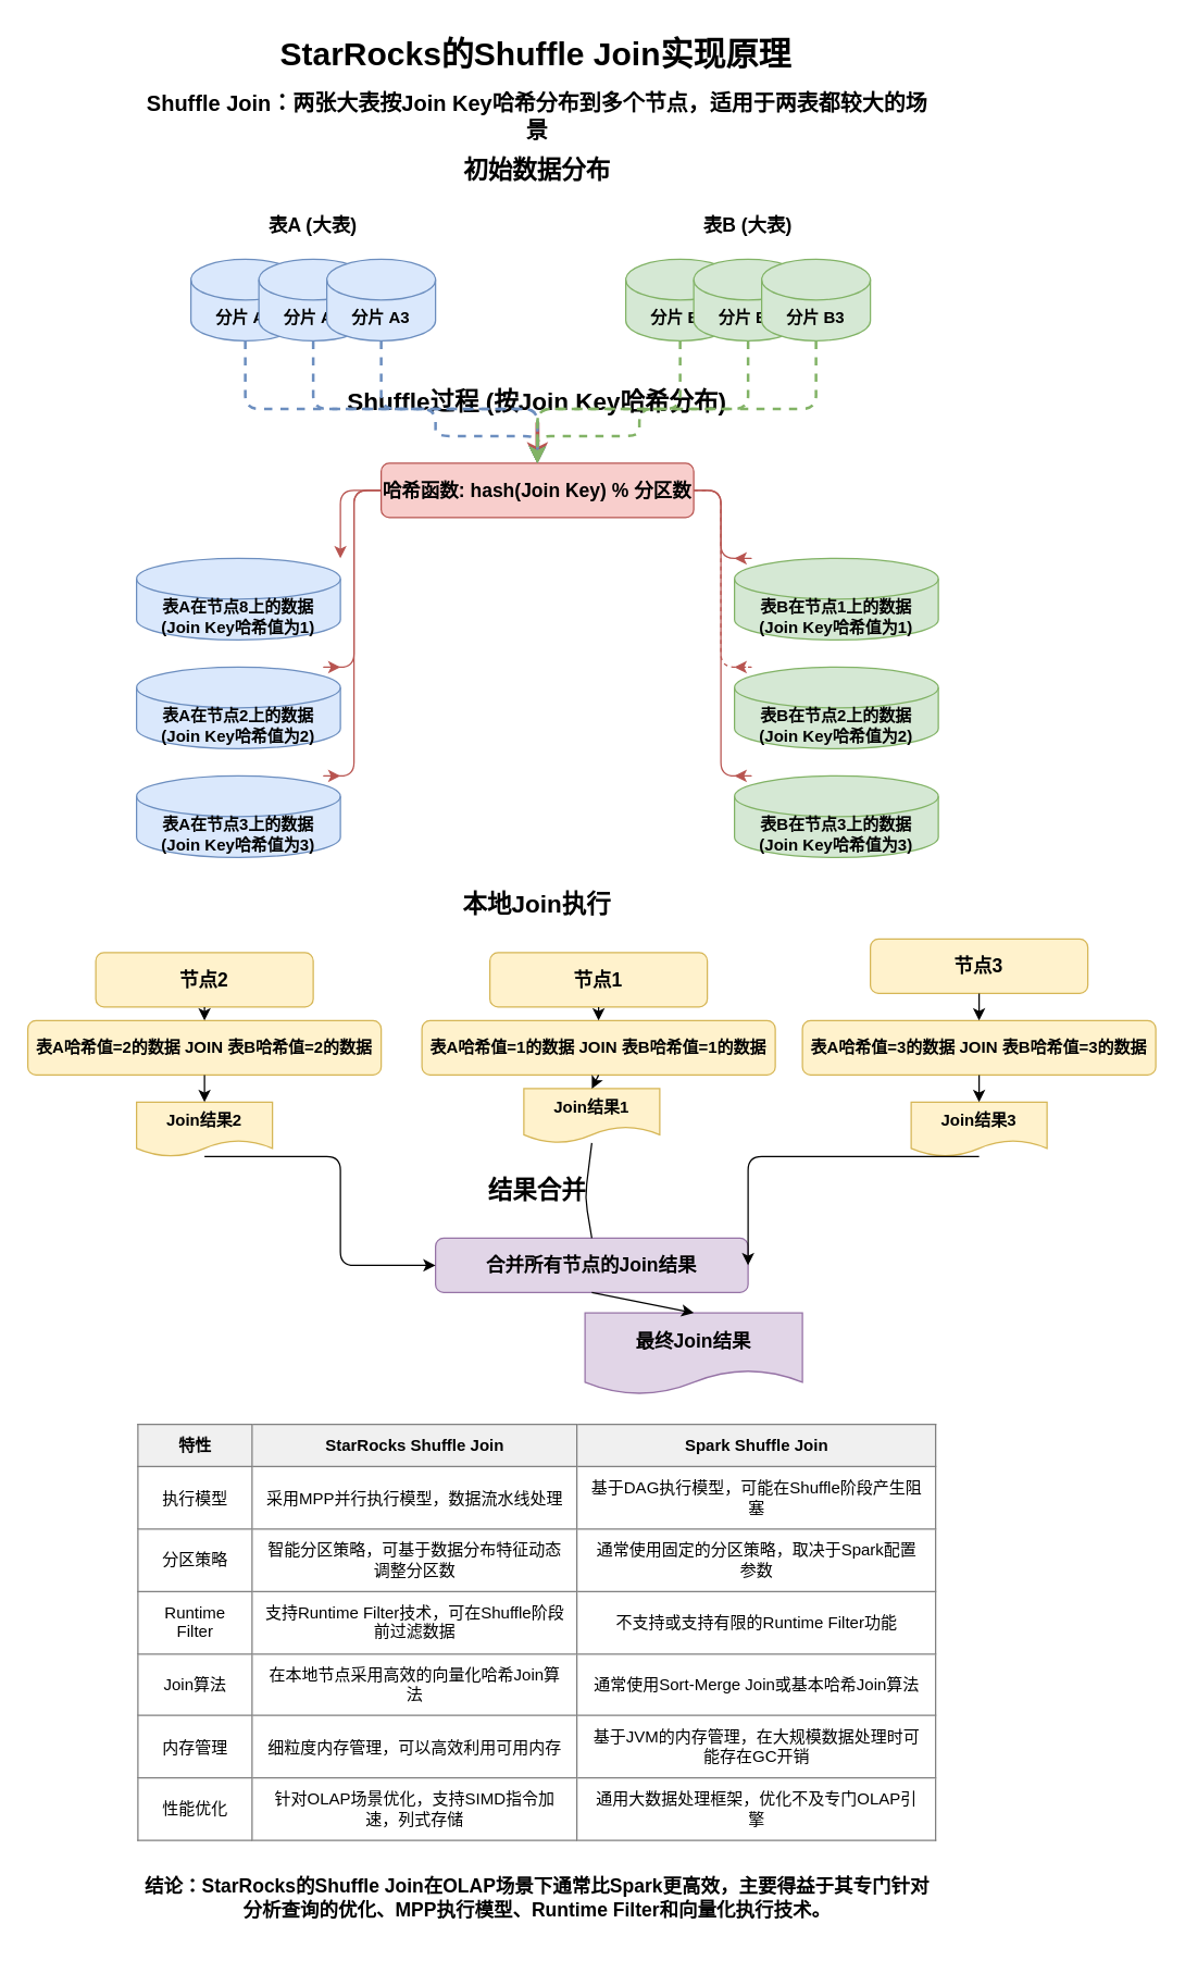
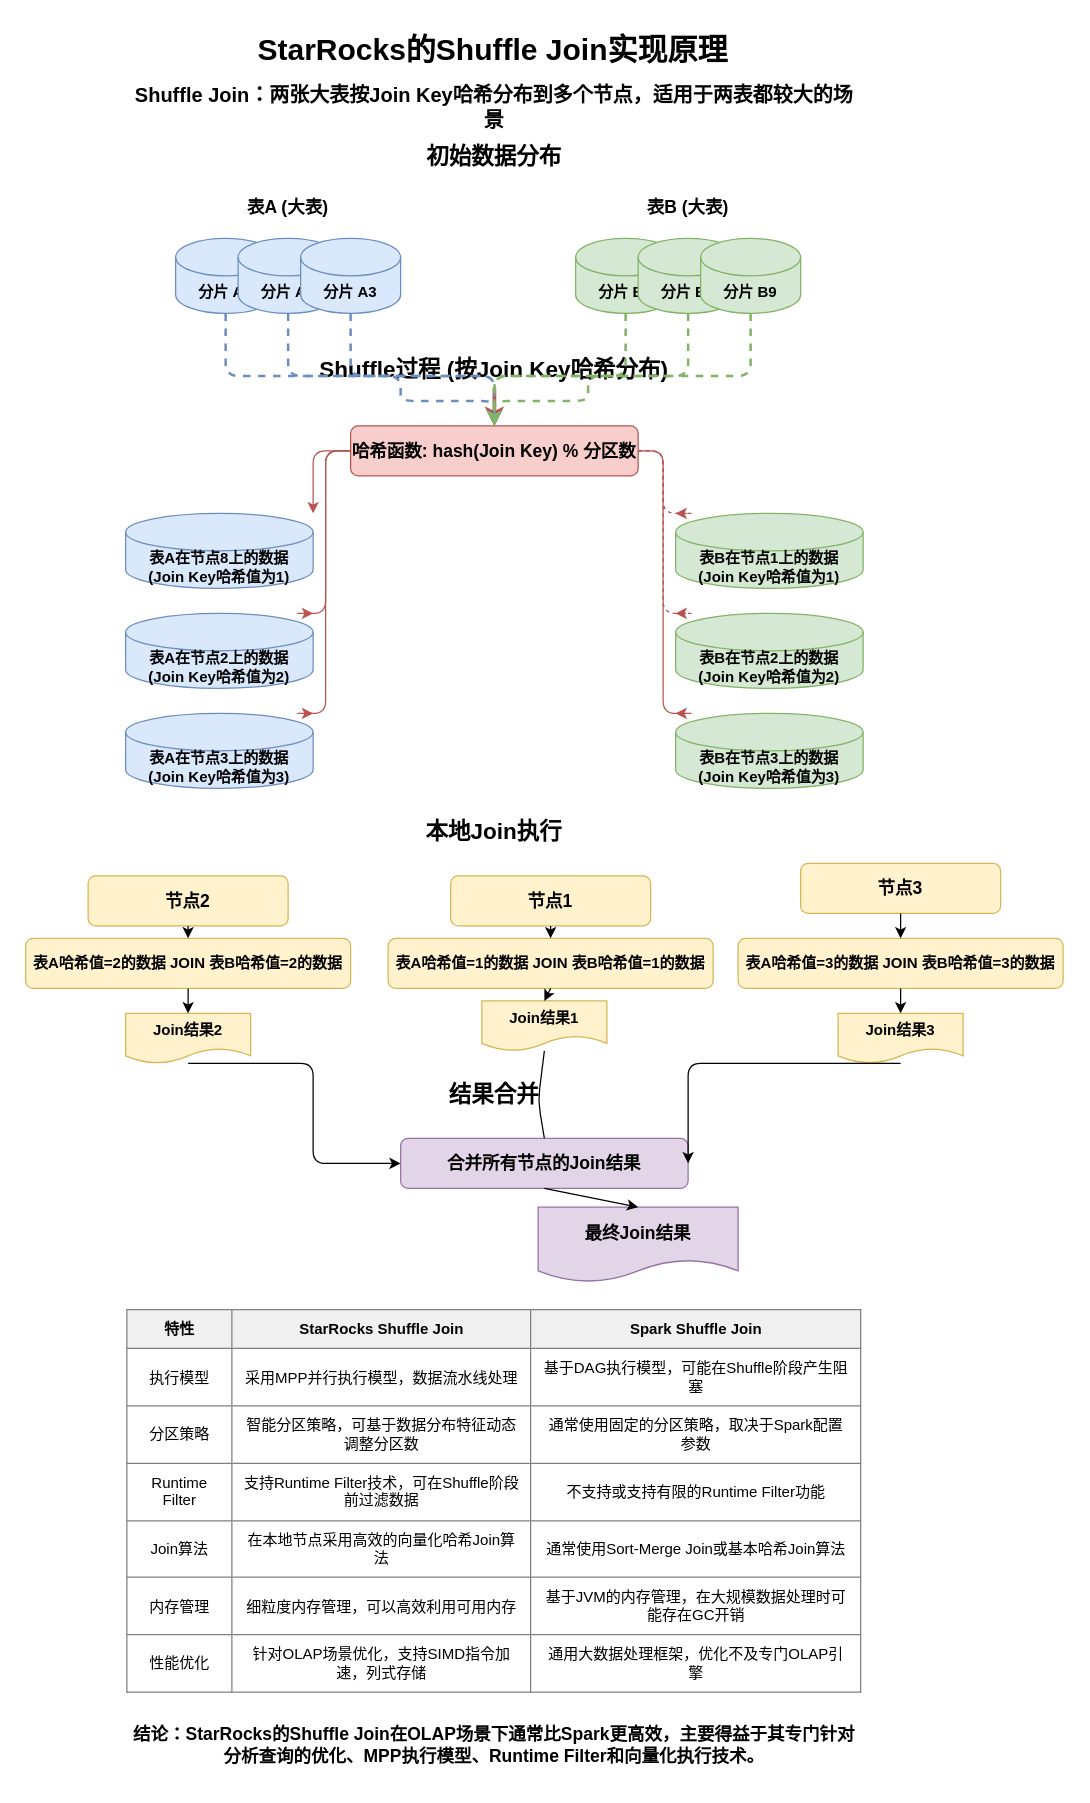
- <mxCell id="12" value="分片 B3" style="shape=cylinder3;whiteSpace=wrap;html=1;boundedLbl=1;backgroundOutline=1;size=15;fillColor=#d5e8d4;strokeColor=#82b366;fontSize=12;fontStyle=1" vertex="1" parent="1"><mxGeometry x="560" y="190" width="80" height="60" as="geometry" /></mxCell>
+ <mxCell id="12" value="分片 B9" style="shape=cylinder3;whiteSpace=wrap;html=1;boundedLbl=1;backgroundOutline=1;size=15;fillColor=#d5e8d4;strokeColor=#82b366;fontSize=12;fontStyle=1" vertex="1" parent="1"><mxGeometry x="560" y="190" width="80" height="60" as="geometry" /></mxCell>
- <mxCell id="31" value="" style="endArrow=classic;html=1;rounded=1;exitX=1;exitY=0.5;exitDx=0;exitDy=0;entryX=0;entryY=0;entryDx=0;entryDy=0;entryPerimeter=0;jumpStyle=arc;jumpSize=6;edgeStyle=orthogonalEdgeStyle;fillColor=#f8cecc;strokeColor=#b85450;strokeWidth=1;" edge="1" source="15" target="19" parent="1"><mxGeometry width="50" height="50" relative="1" as="geometry"><mxPoint x="290" y="370" as="sourcePoint" /><mxPoint x="240" y="573" as="targetPoint" /><Array as="points"><mxPoint x="530" y="360" /><mxPoint x="530" y="410" /><mxPoint x="555" y="410" /></Array></mxGeometry></mxCell>
+ <mxCell id="31" value="" style="endArrow=classic;html=1;rounded=1;exitX=1;exitY=0.5;exitDx=0;exitDy=0;entryX=0;entryY=0;entryDx=0;entryDy=0;entryPerimeter=0;jumpStyle=arc;jumpSize=6;edgeStyle=orthogonalEdgeStyle;fillColor=#f8cecc;strokeColor=#b85450;strokeWidth=1;dashed=1;" edge="1" source="15" target="19" parent="1"><mxGeometry width="50" height="50" relative="1" as="geometry"><mxPoint x="290" y="370" as="sourcePoint" /><mxPoint x="240" y="573" as="targetPoint" /><Array as="points"><mxPoint x="530" y="360" /><mxPoint x="530" y="410" /><mxPoint x="555" y="410" /></Array></mxGeometry></mxCell>
